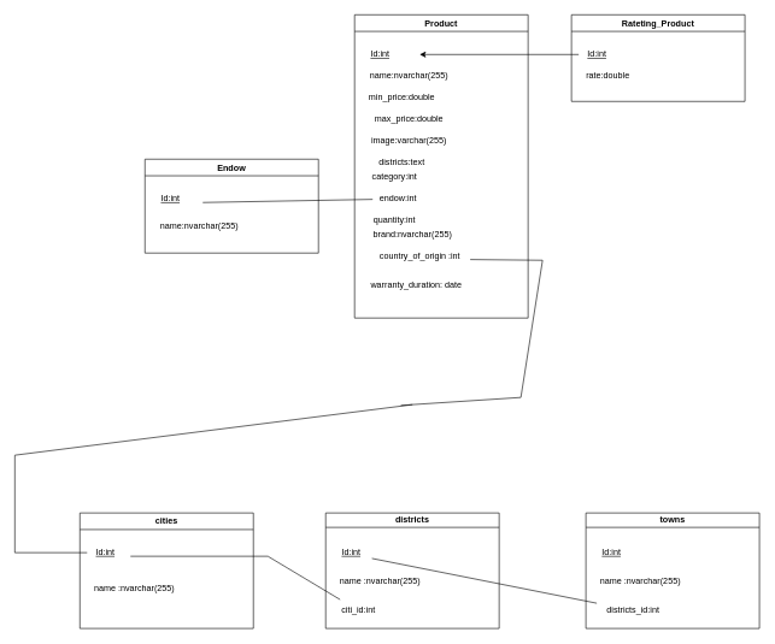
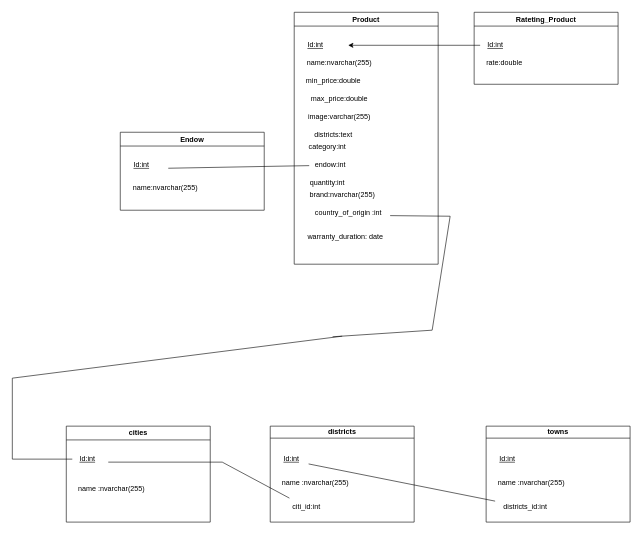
- <mxCell id="30" value="citi_id:int" style="text;html=1;align=center;verticalAlign=middle;resizable=0;points=[];autosize=1;strokeColor=none;fillColor=none;" parent="27" vertex="1"><mxGeometry x="10" y="120" width="70" height="30" as="geometry" /></mxCell>
+ <mxCell id="30" value="citi_id:int" style="text;html=1;align=center;verticalAlign=middle;resizable=0;points=[];autosize=1;strokeColor=none;fillColor=none;" parent="27" vertex="1"><mxGeometry x="25" y="120" width="70" height="30" as="geometry" /></mxCell>
